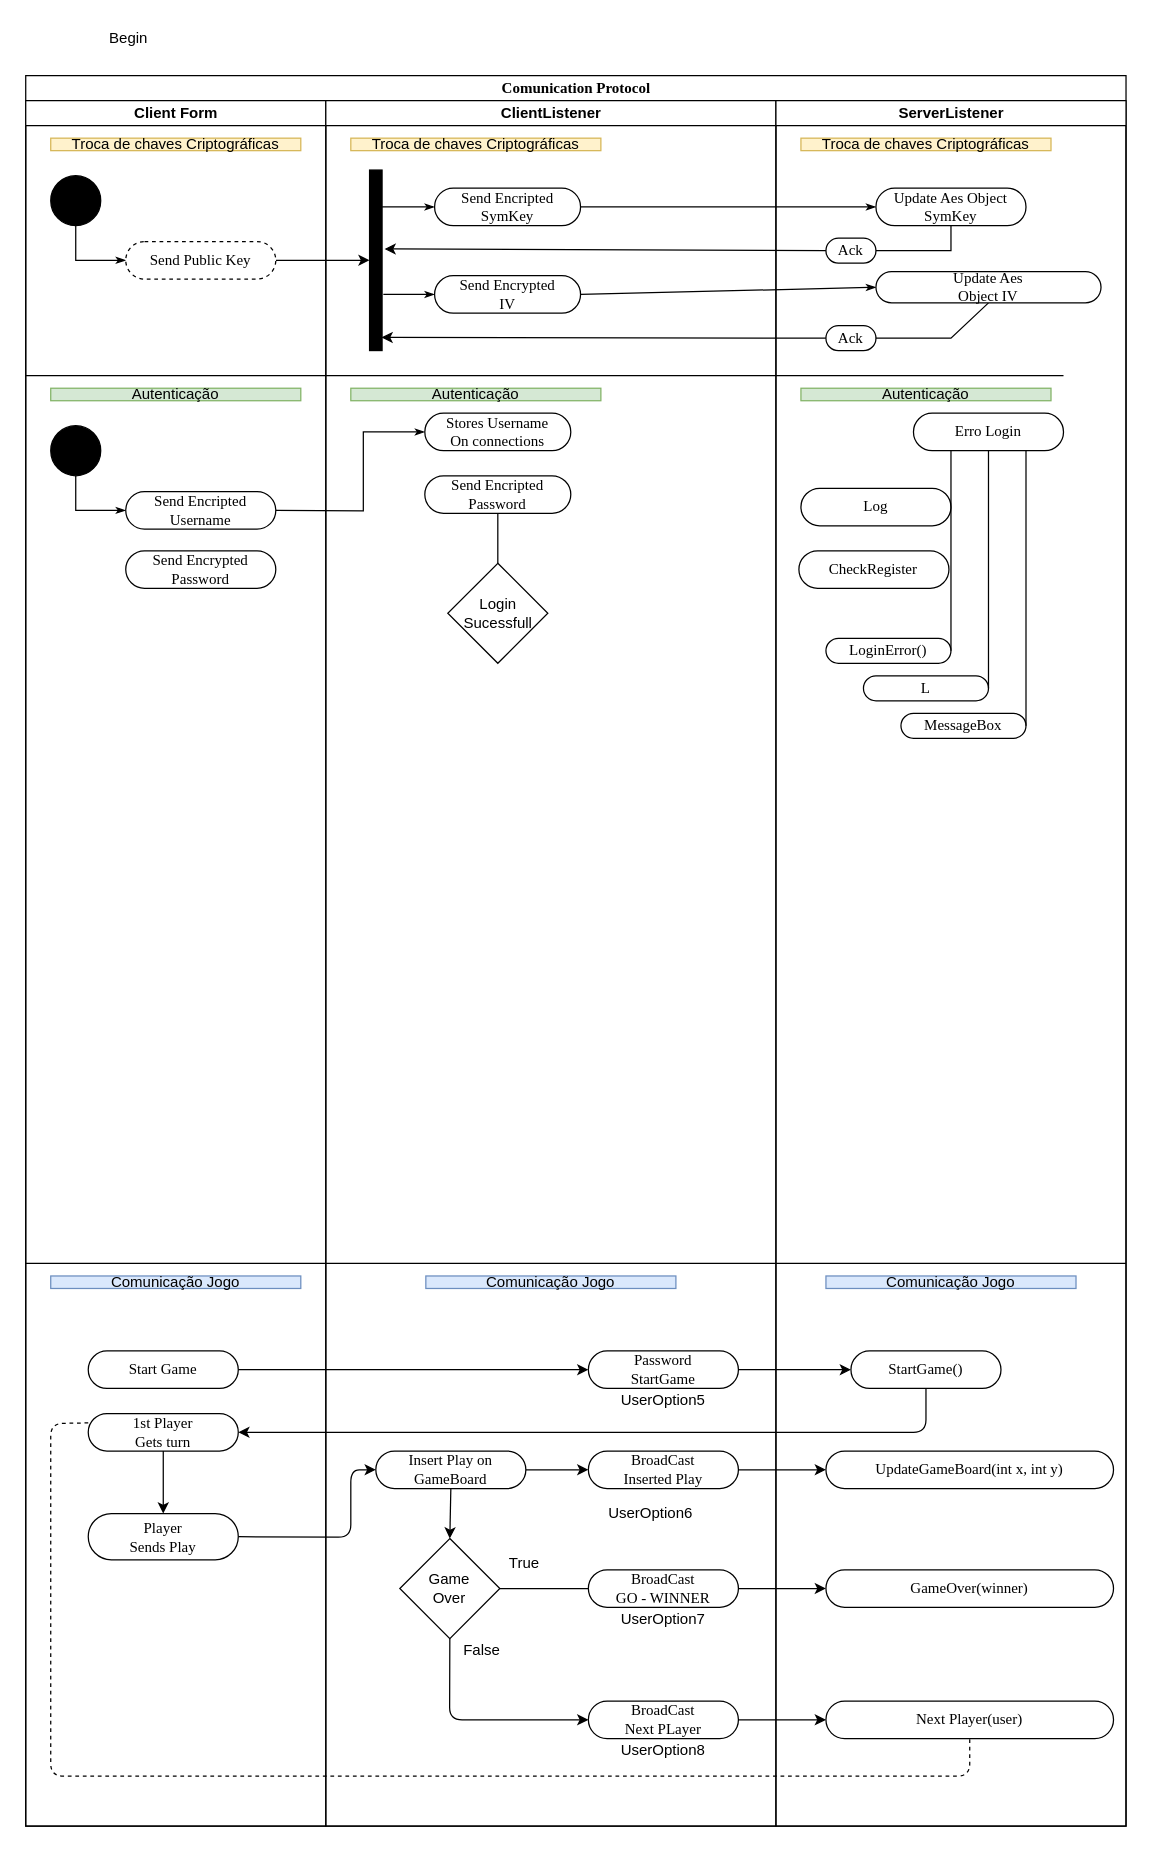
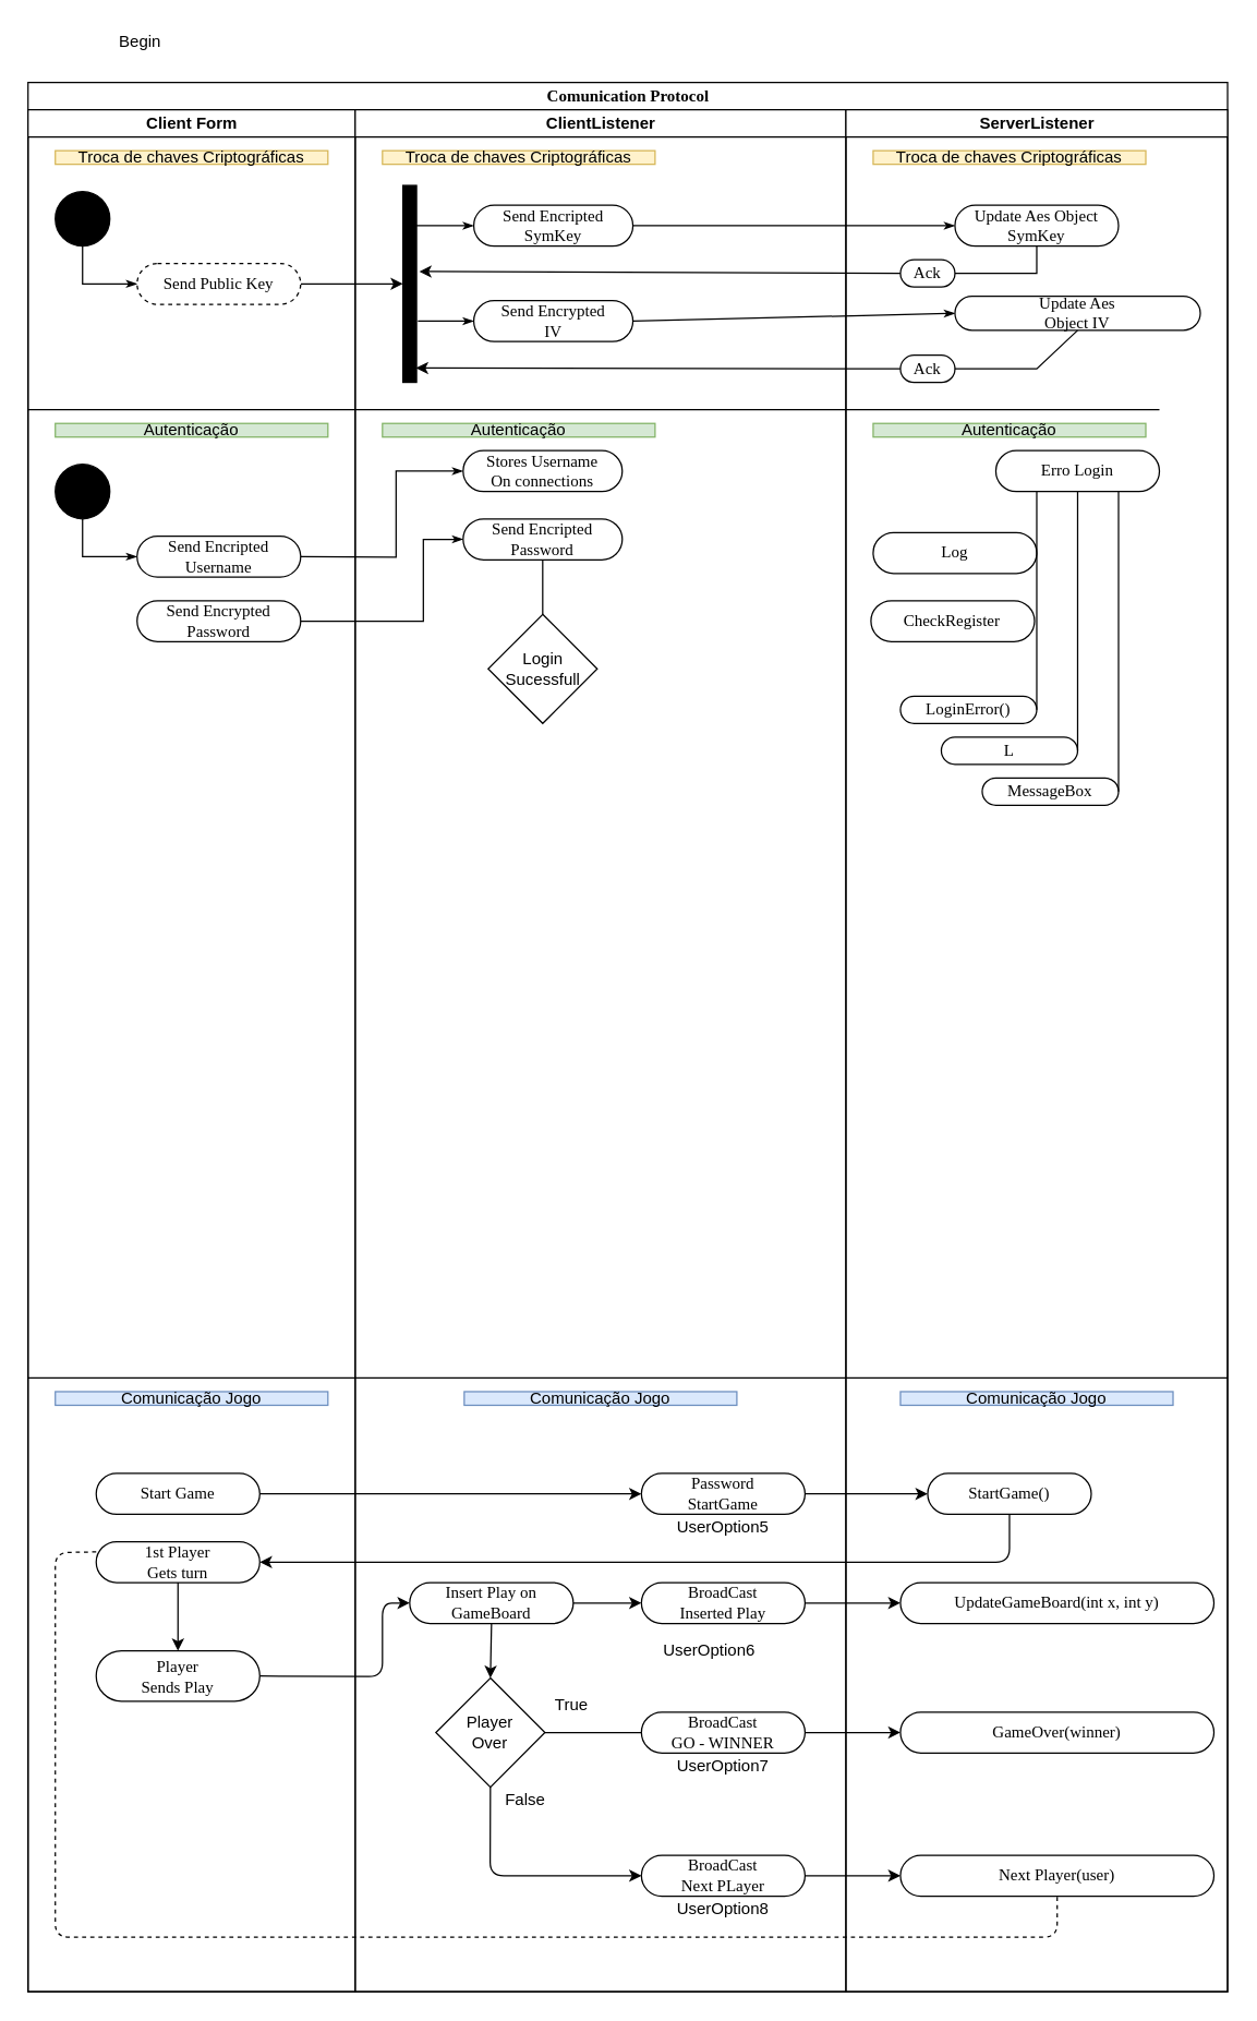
+ <mxCell id="34" style="edgeStyle=none;rounded=0;html=1;labelBackgroundColor=none;startArrow=none;startFill=0;startSize=5;endArrow=classicThin;endFill=1;endSize=5;jettySize=auto;orthogonalLoop=1;strokeWidth=1;fontFamily=Verdana;fontSize=12;entryX=0;entryY=0.5;entryDx=0;entryDy=0;exitX=1;exitY=0.5;exitDx=0;exitDy=0;" edge="1" parent="3" target="45" source="32"><mxGeometry relative="1" as="geometry"><mxPoint x="270" y="440" as="sourcePoint" /><mxPoint x="45.44" y="295" as="targetPoint" /><Array as="points"><mxPoint x="290" y="395" /><mxPoint x="290" y="335" /></Array></mxGeometry></mxCell>
- <mxCell id="49" value="Game&lt;br&gt;Over" style="rhombus;whiteSpace=wrap;html=1;" vertex="1" parent="35"><mxGeometry x="59.19" y="1150" width="80" height="80" as="geometry" /></mxCell>
+ <mxCell id="49" value="Player&lt;br&gt;Over" style="rhombus;whiteSpace=wrap;html=1;" vertex="1" parent="35"><mxGeometry x="59.19" y="1150" width="80" height="80" as="geometry" /></mxCell>
